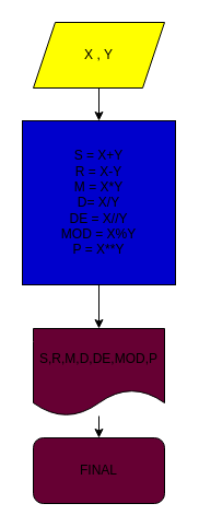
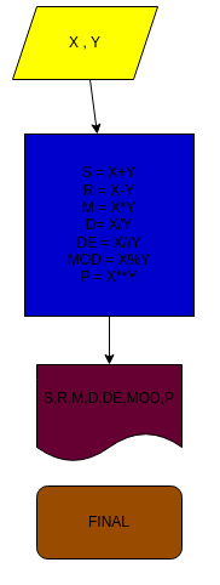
- <mxCell id="3" value="X , Y" style="shape=parallelogram;perimeter=parallelogramPerimeter;whiteSpace=wrap;html=1;fixedSize=1;fillColor=#FFFF00;" vertex="1" parent="1"><mxGeometry x="30" y="20" width="120" height="60" as="geometry" /></mxCell>
+ <mxCell id="3" value="X , Y" style="shape=parallelogram;perimeter=parallelogramPerimeter;whiteSpace=wrap;html=1;fixedSize=1;fillColor=#FFFF00;" vertex="1" parent="1"><mxGeometry x="10" y="5" width="120" height="60" as="geometry" /></mxCell>
- <mxCell id="6" value="" style="edgeStyle=none;html=1;" edge="1" parent="1" source="7" target="8"><mxGeometry relative="1" as="geometry" /></mxCell>
- <mxCell id="8" value="FINAL" style="rounded=1;whiteSpace=wrap;html=1;fillColor=#660033;" vertex="1" parent="1"><mxGeometry x="30" y="400" width="120" height="60" as="geometry" /></mxCell>
+ <mxCell id="8" value="FINAL" style="rounded=1;whiteSpace=wrap;html=1;fillColor=#994C00;" vertex="1" parent="1"><mxGeometry x="30" y="400" width="120" height="60" as="geometry" /></mxCell>
